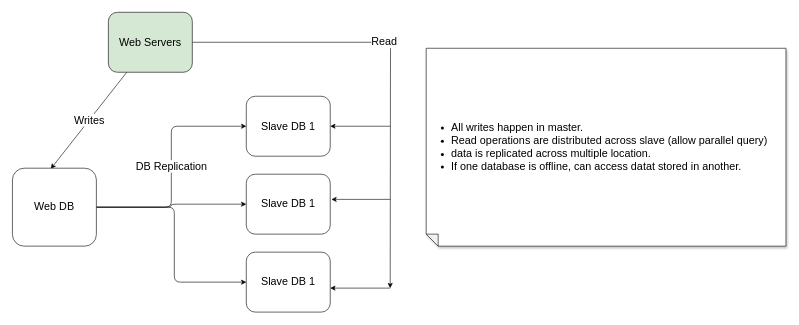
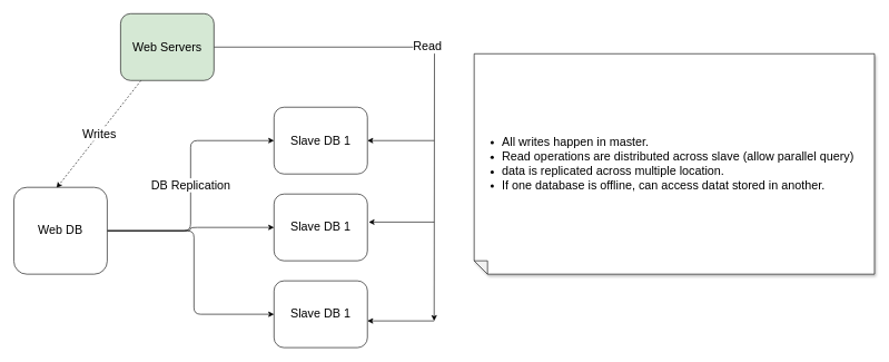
- <mxCell id="2" value="&lt;font style=&quot;font-size: 18px;&quot;&gt;Writes&lt;/font&gt;" style="edgeStyle=none;html=1;entryX=0.457;entryY=0.008;entryDx=0;entryDy=0;entryPerimeter=0;" edge="1" parent="1" source="5" target="11"><mxGeometry relative="1" as="geometry" /></mxCell>
+ <mxCell id="2" value="&lt;font style=&quot;font-size: 18px;&quot;&gt;Writes&lt;/font&gt;" style="edgeStyle=none;html=1;entryX=0.457;entryY=0.008;entryDx=0;entryDy=0;entryPerimeter=0;dashed=1;" edge="1" parent="1" source="5" target="11"><mxGeometry relative="1" as="geometry" /></mxCell>
